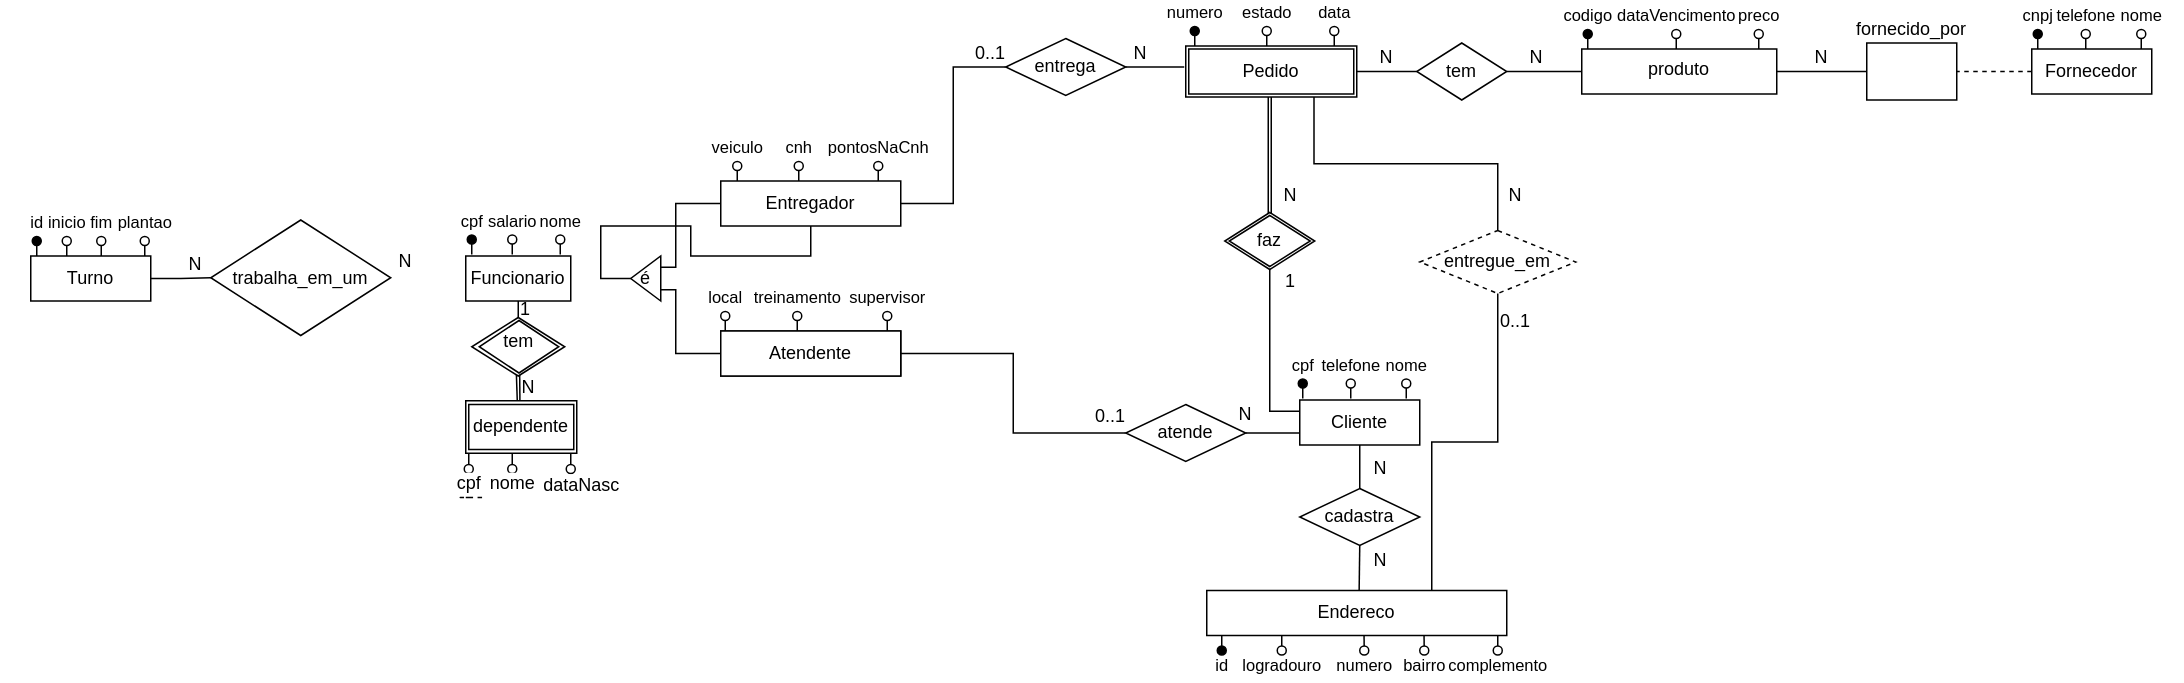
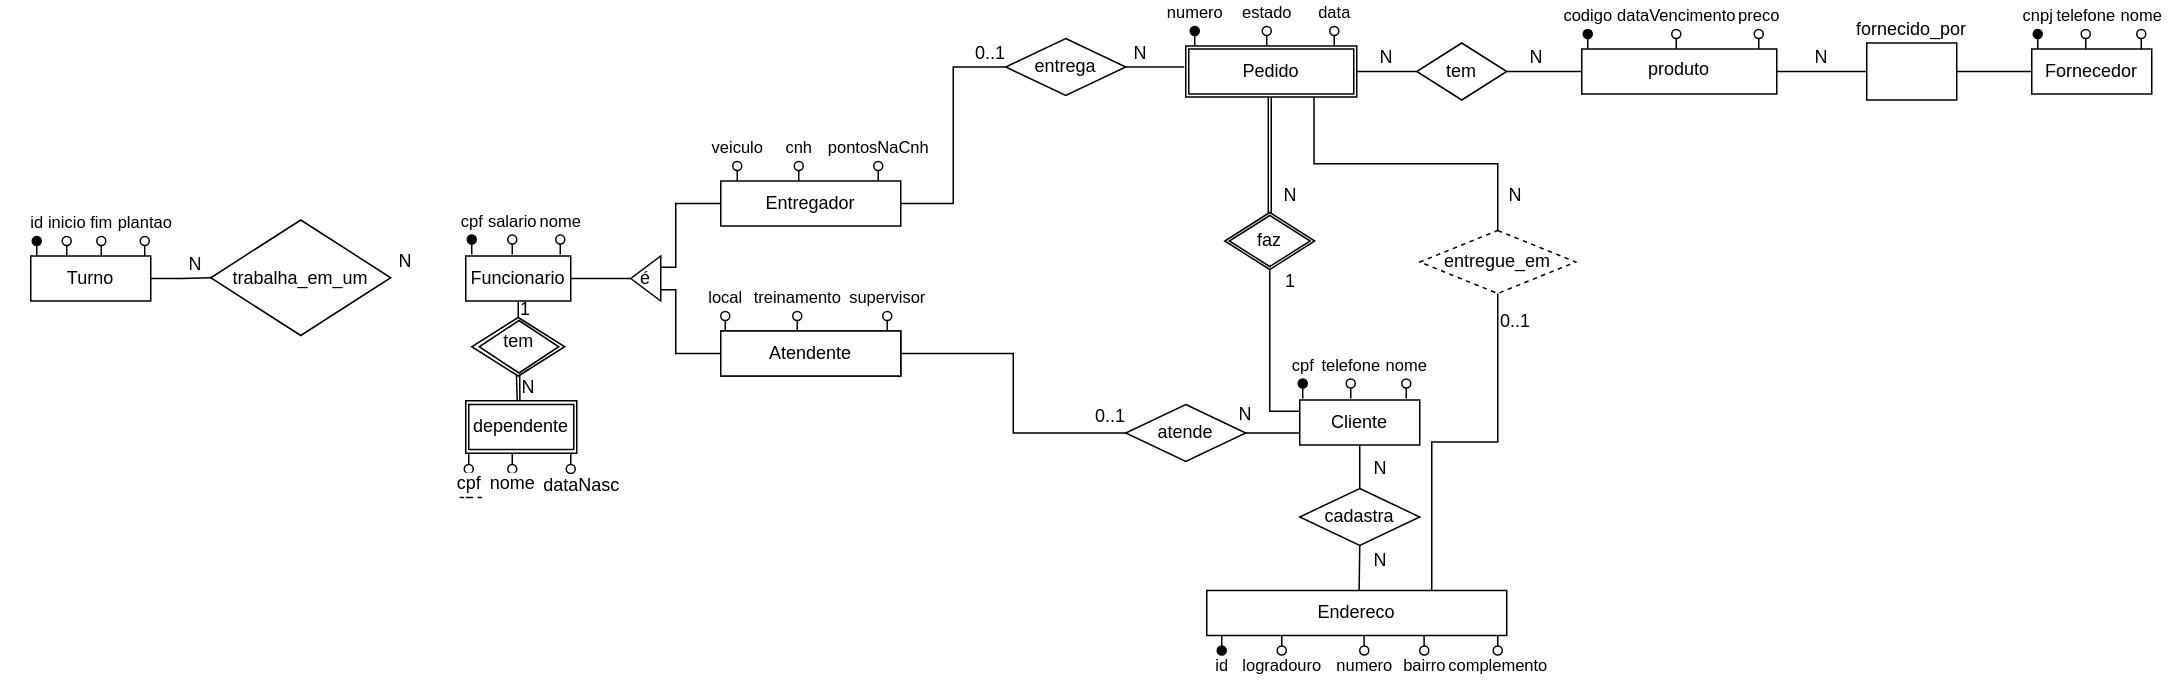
- <mxCell id="43" style="edgeStyle=orthogonalEdgeStyle;rounded=0;orthogonalLoop=1;jettySize=auto;html=1;exitX=0;exitY=0.5;exitDx=0;exitDy=0;entryX=1;entryY=0.5;entryDx=0;entryDy=0;endArrow=none;endFill=0;fontSize=12;dashed=1;" edge="1" parent="1" source="44" target="73"><mxGeometry relative="1" as="geometry" /></mxCell>
+ <mxCell id="43" style="edgeStyle=orthogonalEdgeStyle;rounded=0;orthogonalLoop=1;jettySize=auto;html=1;exitX=0;exitY=0.5;exitDx=0;exitDy=0;entryX=1;entryY=0.5;entryDx=0;entryDy=0;endArrow=none;endFill=0;fontSize=12;" edge="1" parent="1" source="44" target="73"><mxGeometry relative="1" as="geometry" /></mxCell>
- <mxCell id="56" style="edgeStyle=orthogonalEdgeStyle;rounded=0;orthogonalLoop=1;jettySize=auto;html=1;exitX=1;exitY=0.5;exitDx=0;exitDy=0;endArrow=none;endFill=0;" edge="1" parent="1" source="59" target="18"><mxGeometry relative="1" as="geometry" /></mxCell>
+ <mxCell id="56" style="edgeStyle=orthogonalEdgeStyle;rounded=0;orthogonalLoop=1;jettySize=auto;html=1;exitX=1;exitY=0.5;exitDx=0;exitDy=0;entryX=1;entryY=0.5;entryDx=0;entryDy=0;endArrow=none;endFill=0;" edge="1" parent="1" source="59" target="8"><mxGeometry relative="1" as="geometry" /></mxCell>
